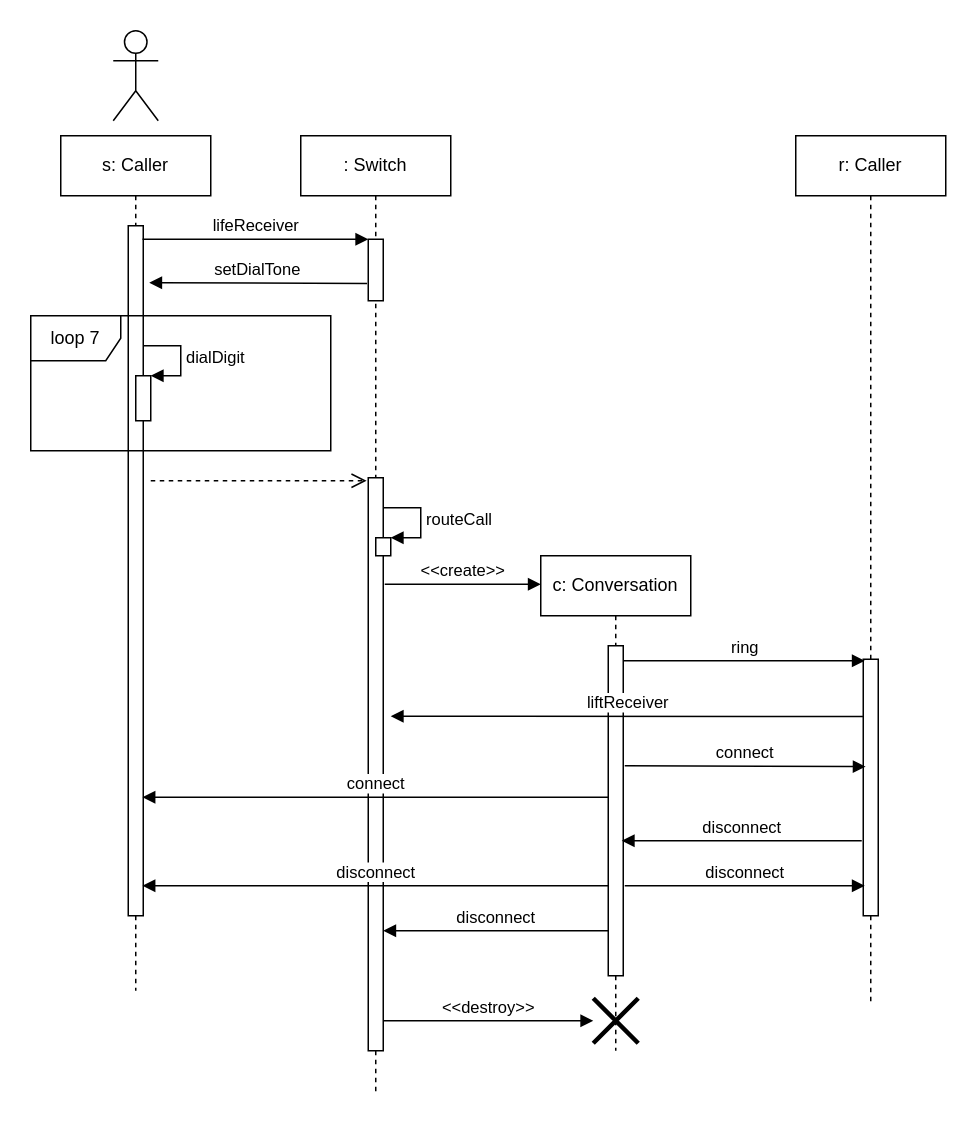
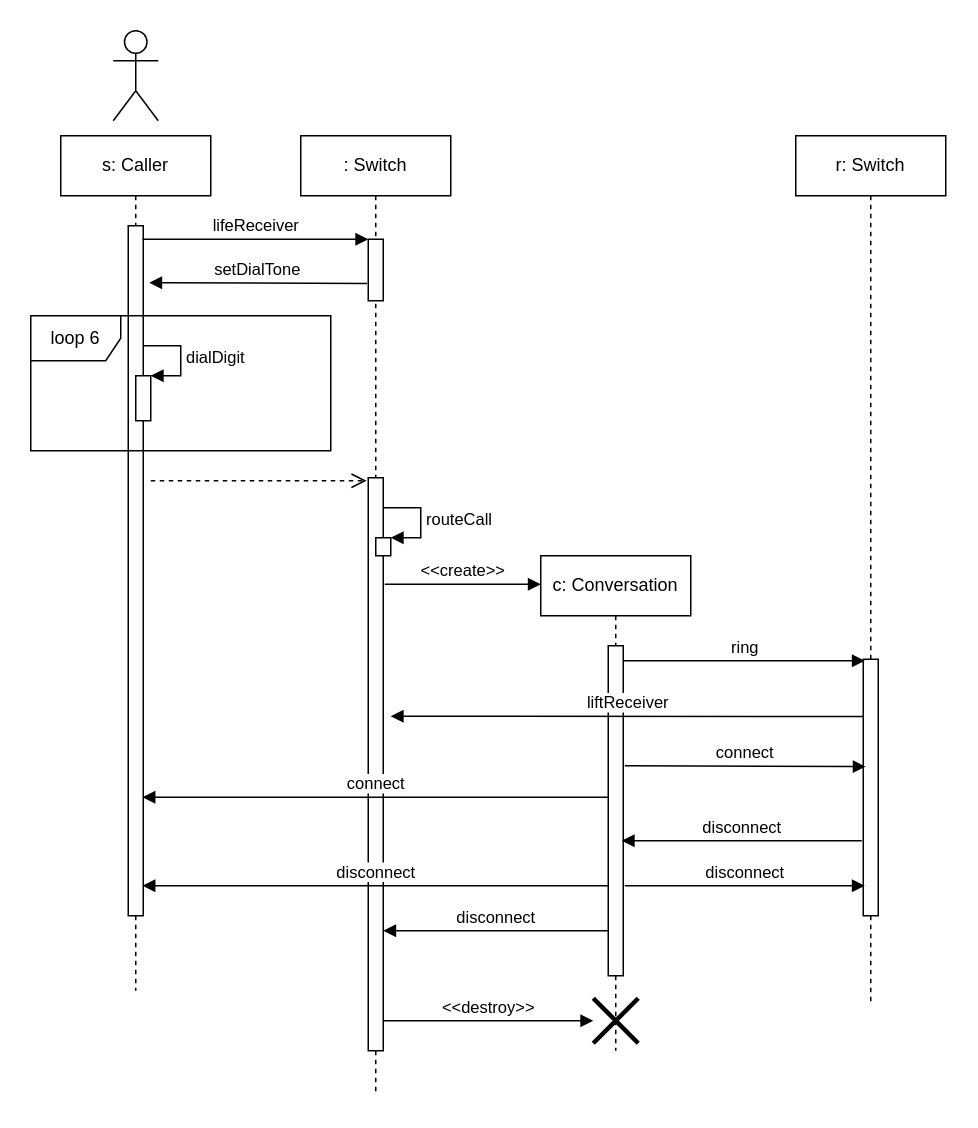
- <mxCell id="13" value="r: Caller" style="shape=umlLifeline;perimeter=lifelinePerimeter;whiteSpace=wrap;html=1;container=1;collapsible=0;recursiveResize=0;outlineConnect=0;" vertex="1" parent="1"><mxGeometry x="530" y="90" width="100" height="580" as="geometry" /></mxCell>
+ <mxCell id="13" value="r: Switch" style="shape=umlLifeline;perimeter=lifelinePerimeter;whiteSpace=wrap;html=1;container=1;collapsible=0;recursiveResize=0;outlineConnect=0;" vertex="1" parent="1"><mxGeometry x="530" y="90" width="100" height="580" as="geometry" /></mxCell>
- <mxCell id="17" value="loop 7" style="shape=umlFrame;whiteSpace=wrap;html=1;" vertex="1" parent="1"><mxGeometry x="20" y="210" width="200" height="90" as="geometry" /></mxCell>
+ <mxCell id="17" value="loop 6" style="shape=umlFrame;whiteSpace=wrap;html=1;" vertex="1" parent="1"><mxGeometry x="20" y="210" width="200" height="90" as="geometry" /></mxCell>
